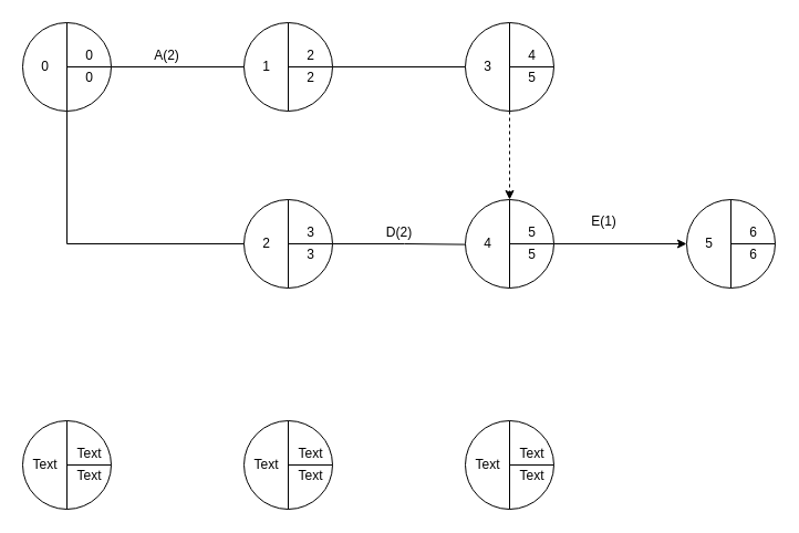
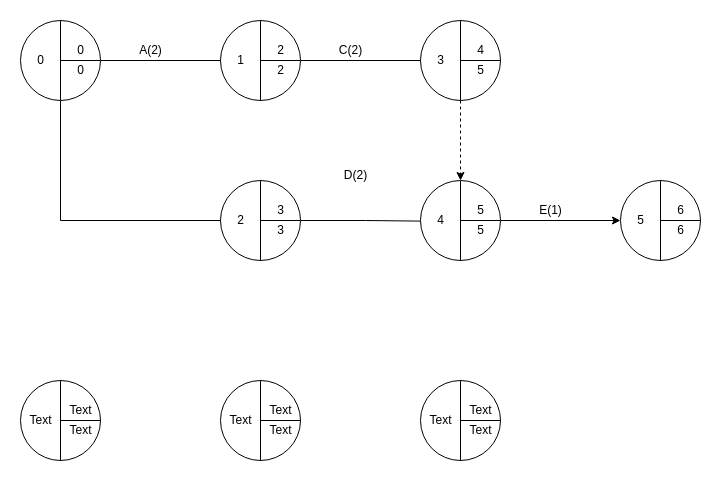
+ <mxCell id="56" value="C(2)" style="text;html=1;align=center;verticalAlign=middle;resizable=0;points=[];autosize=1;strokeColor=none;" vertex="1" parent="1"><mxGeometry x="330" y="40" width="40" height="20" as="geometry" /></mxCell>
- <mxCell id="65" value="E(1)" style="text;html=1;align=center;verticalAlign=middle;resizable=0;points=[];autosize=1;strokeColor=none;" vertex="1" parent="1"><mxGeometry x="525" y="190" width="40" height="20" as="geometry" /></mxCell>
+ <mxCell id="65" value="E(1)" style="text;html=1;align=center;verticalAlign=middle;resizable=0;points=[];autosize=1;strokeColor=none;" vertex="1" parent="1"><mxGeometry x="530" y="200" width="40" height="20" as="geometry" /></mxCell>
- <mxCell id="57" value="D(2)" style="text;html=1;align=center;verticalAlign=middle;resizable=0;points=[];autosize=1;strokeColor=none;" vertex="1" parent="1"><mxGeometry x="340" y="200" width="40" height="20" as="geometry" /></mxCell>
+ <mxCell id="57" value="D(2)" style="text;html=1;align=center;verticalAlign=middle;resizable=0;points=[];autosize=1;strokeColor=none;" vertex="1" parent="1"><mxGeometry x="335" y="165" width="40" height="20" as="geometry" /></mxCell>
